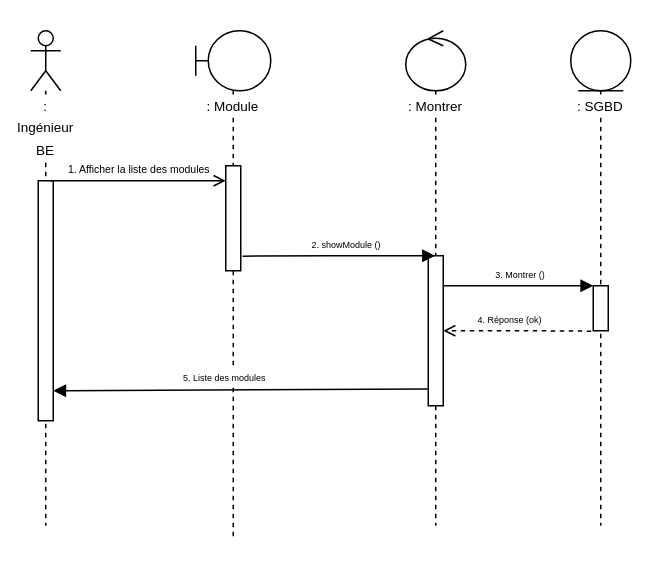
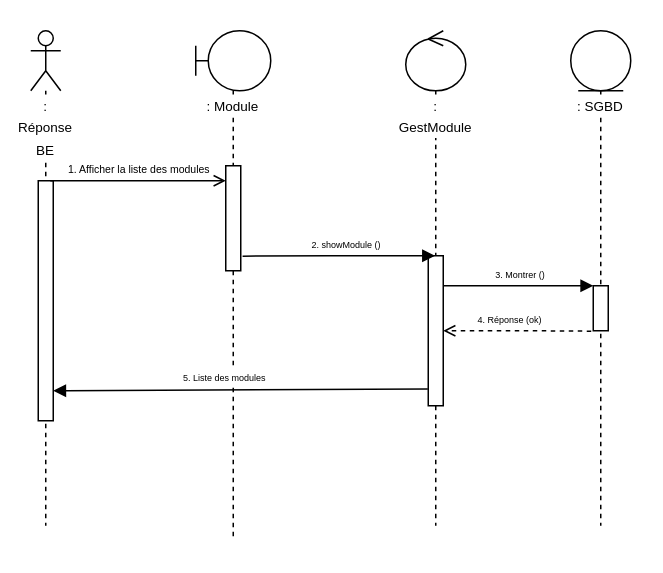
- <mxCell id="7" value="&lt;font style=&quot;font-size: 9px&quot;&gt;: Montrer&lt;/font&gt;" style="shape=umlLifeline;participant=umlControl;perimeter=lifelinePerimeter;whiteSpace=wrap;html=1;container=1;collapsible=0;recursiveResize=0;verticalAlign=top;spacingTop=36;labelBackgroundColor=#ffffff;outlineConnect=0;" parent="1" vertex="1"><mxGeometry x="270" y="20" width="40" height="330" as="geometry" /></mxCell>
+ <mxCell id="7" value="&lt;font style=&quot;font-size: 9px&quot;&gt;: GestModule&lt;/font&gt;" style="shape=umlLifeline;participant=umlControl;perimeter=lifelinePerimeter;whiteSpace=wrap;html=1;container=1;collapsible=0;recursiveResize=0;verticalAlign=top;spacingTop=36;labelBackgroundColor=#ffffff;outlineConnect=0;" parent="1" vertex="1"><mxGeometry x="270" y="20" width="40" height="330" as="geometry" /></mxCell>
- <mxCell id="2" value="&lt;font style=&quot;font-size: 9px&quot;&gt;: Ingénieur BE&lt;/font&gt;" style="shape=umlLifeline;participant=umlActor;perimeter=lifelinePerimeter;whiteSpace=wrap;html=1;container=1;collapsible=0;recursiveResize=0;verticalAlign=top;spacingTop=36;labelBackgroundColor=#ffffff;outlineConnect=0;" parent="1" vertex="1"><mxGeometry x="20" y="20" width="20" height="330" as="geometry" /></mxCell>
+ <mxCell id="2" value="&lt;font style=&quot;font-size: 9px&quot;&gt;: Réponse BE&lt;/font&gt;" style="shape=umlLifeline;participant=umlActor;perimeter=lifelinePerimeter;whiteSpace=wrap;html=1;container=1;collapsible=0;recursiveResize=0;verticalAlign=top;spacingTop=36;labelBackgroundColor=#ffffff;outlineConnect=0;" parent="1" vertex="1"><mxGeometry x="20" y="20" width="20" height="330" as="geometry" /></mxCell>
